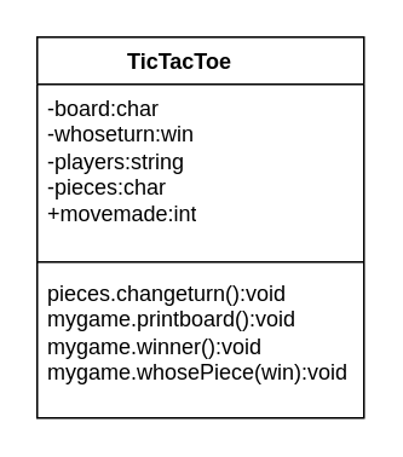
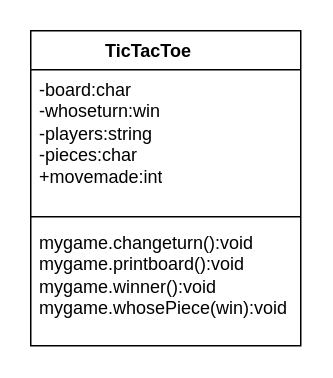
- <mxCell id="5" value="pieces.changeturn():void&lt;br&gt;mygame.printboard():void&lt;br&gt;mygame.winner():void&lt;br&gt;mygame.whosePiece(win):void" style="text;strokeColor=none;fillColor=none;align=left;verticalAlign=top;spacingLeft=4;spacingRight=4;overflow=hidden;rotatable=0;points=[[0,0.5],[1,0.5]];portConstraint=eastwest;whiteSpace=wrap;html=1;" vertex="1" parent="2"><mxGeometry y="128" width="180" height="82" as="geometry" /></mxCell>
+ <mxCell id="5" value="mygame.changeturn():void&lt;br&gt;mygame.printboard():void&lt;br&gt;mygame.winner():void&lt;br&gt;mygame.whosePiece(win):void" style="text;strokeColor=none;fillColor=none;align=left;verticalAlign=top;spacingLeft=4;spacingRight=4;overflow=hidden;rotatable=0;points=[[0,0.5],[1,0.5]];portConstraint=eastwest;whiteSpace=wrap;html=1;" vertex="1" parent="2"><mxGeometry y="128" width="180" height="82" as="geometry" /></mxCell>
